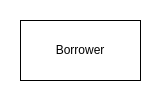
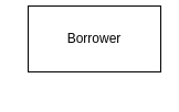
- <mxCell id="2" value="Borrower" style="rounded=0;whiteSpace=wrap;html=1;" vertex="1" parent="1"><mxGeometry x="20" y="20" width="120" height="60" as="geometry" /></mxCell>
+ <mxCell id="2" value="Borrower" style="rounded=0;whiteSpace=wrap;html=1;" vertex="1" parent="1"><mxGeometry x="25" y="5" width="120" height="60" as="geometry" /></mxCell>
